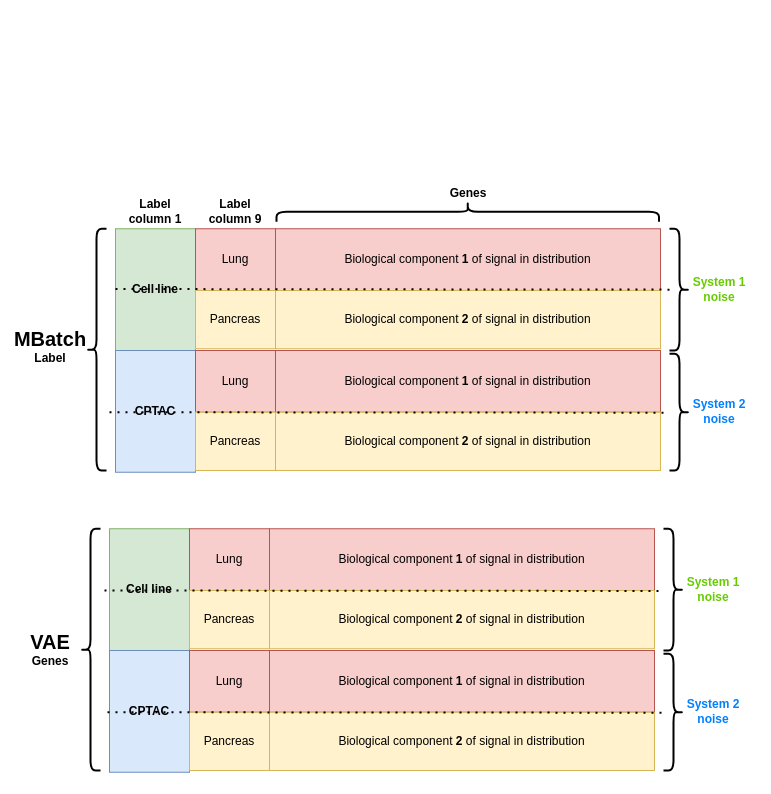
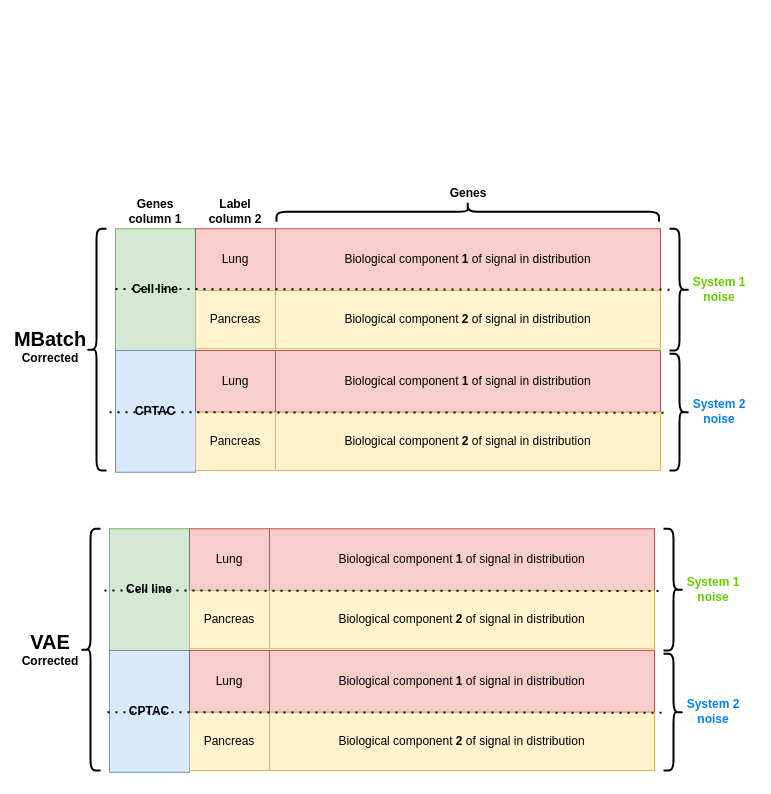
- <mxCell id="21" value="&lt;b style=&quot;border-color: var(--border-color);&quot;&gt;Label column 1&lt;/b&gt;" style="text;html=1;strokeColor=none;fillColor=none;align=center;verticalAlign=middle;whiteSpace=wrap;rounded=0;" parent="1" vertex="1"><mxGeometry x="125" y="196.25" width="60" height="30" as="geometry" /></mxCell>
+ <mxCell id="21" value="&lt;b style=&quot;border-color: var(--border-color);&quot;&gt;Genes column 1&lt;/b&gt;" style="text;html=1;strokeColor=none;fillColor=none;align=center;verticalAlign=middle;whiteSpace=wrap;rounded=0;" parent="1" vertex="1"><mxGeometry x="125" y="196.25" width="60" height="30" as="geometry" /></mxCell>
- <mxCell id="22" value="&lt;b style=&quot;border-color: var(--border-color);&quot;&gt;Label column 9&lt;/b&gt;" style="text;html=1;strokeColor=none;fillColor=none;align=center;verticalAlign=middle;whiteSpace=wrap;rounded=0;" parent="1" vertex="1"><mxGeometry x="205" y="196.25" width="60" height="30" as="geometry" /></mxCell>
+ <mxCell id="22" value="&lt;b style=&quot;border-color: var(--border-color);&quot;&gt;Label column 2&lt;/b&gt;" style="text;html=1;strokeColor=none;fillColor=none;align=center;verticalAlign=middle;whiteSpace=wrap;rounded=0;" parent="1" vertex="1"><mxGeometry x="205" y="196.25" width="60" height="30" as="geometry" /></mxCell>
- <mxCell id="12" value="&lt;b&gt;&lt;font style=&quot;font-size: 20px;&quot;&gt;MBatch&lt;/font&gt;&lt;br&gt;Label&lt;br&gt;&lt;/b&gt;" style="text;html=1;strokeColor=none;fillColor=none;align=center;verticalAlign=middle;whiteSpace=wrap;rounded=0;" parent="1" vertex="1"><mxGeometry x="20" y="331.12" width="60" height="30" as="geometry" /></mxCell>
+ <mxCell id="12" value="&lt;b&gt;&lt;font style=&quot;font-size: 20px;&quot;&gt;MBatch&lt;/font&gt;&lt;br&gt;Corrected&lt;br&gt;&lt;/b&gt;" style="text;html=1;strokeColor=none;fillColor=none;align=center;verticalAlign=middle;whiteSpace=wrap;rounded=0;" parent="1" vertex="1"><mxGeometry x="20" y="331.12" width="60" height="30" as="geometry" /></mxCell>
- <mxCell id="31" value="&lt;b&gt;&lt;font style=&quot;font-size: 20px;&quot;&gt;VAE&lt;/font&gt;&lt;br&gt;Genes&lt;br&gt;&lt;/b&gt;" style="text;html=1;strokeColor=none;fillColor=none;align=center;verticalAlign=middle;whiteSpace=wrap;rounded=0;" vertex="1" parent="1"><mxGeometry x="20" y="634.13" width="60" height="30" as="geometry" /></mxCell>
+ <mxCell id="31" value="&lt;b&gt;&lt;font style=&quot;font-size: 20px;&quot;&gt;VAE&lt;/font&gt;&lt;br&gt;Corrected&lt;br&gt;&lt;/b&gt;" style="text;html=1;strokeColor=none;fillColor=none;align=center;verticalAlign=middle;whiteSpace=wrap;rounded=0;" vertex="1" parent="1"><mxGeometry x="20" y="634.13" width="60" height="30" as="geometry" /></mxCell>
